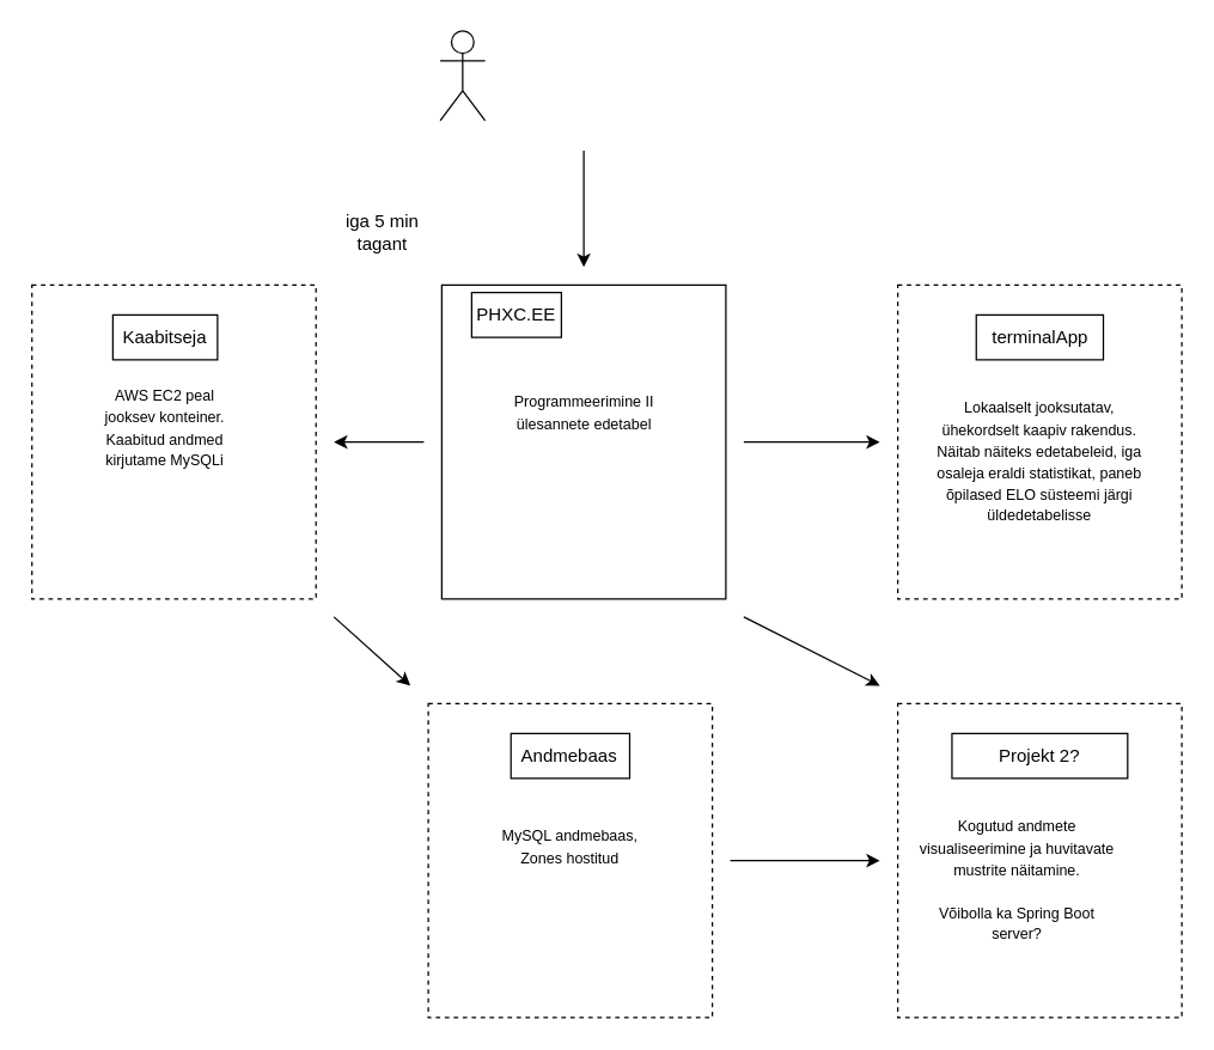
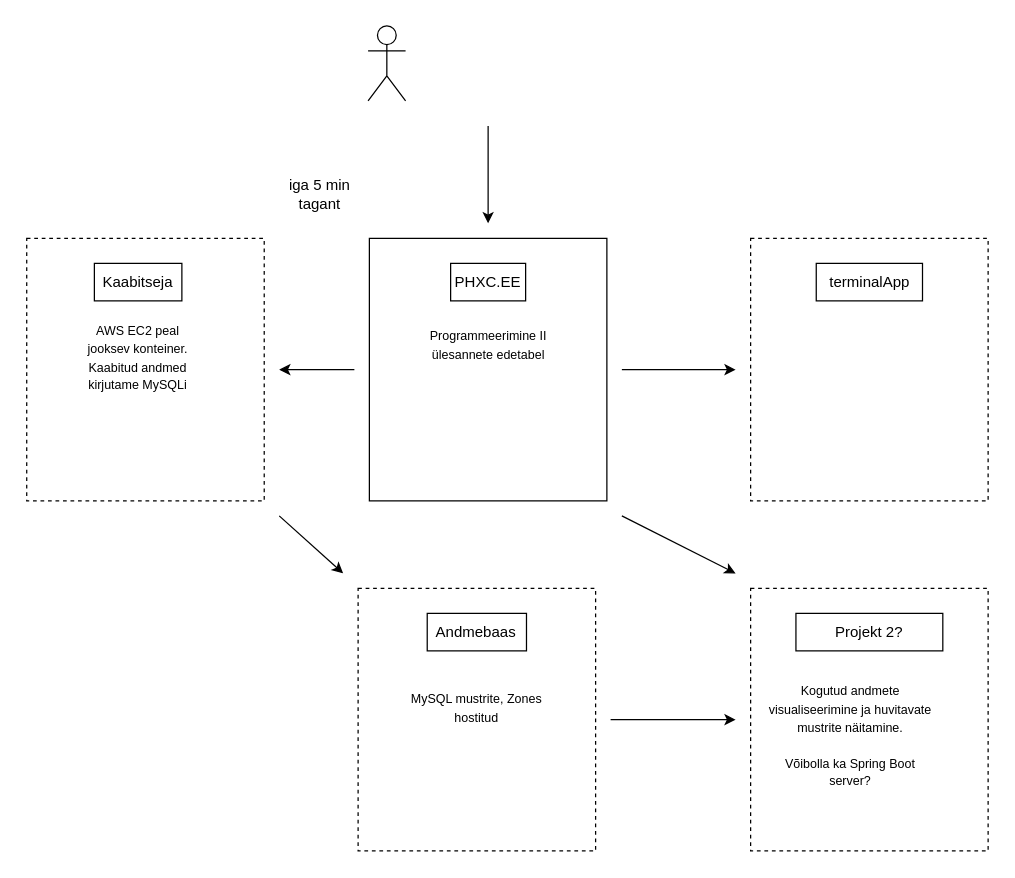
- <mxCell id="10" value="PHXC.EE" style="text;strokeColor=default;align=center;fillColor=none;html=1;verticalAlign=middle;whiteSpace=wrap;rounded=0;perimeterSpacing=12;" vertex="1" parent="1"><mxGeometry x="315" y="195" width="60" height="30" as="geometry" /></mxCell>
+ <mxCell id="10" value="PHXC.EE" style="text;strokeColor=default;align=center;fillColor=none;html=1;verticalAlign=middle;whiteSpace=wrap;rounded=0;perimeterSpacing=12;" vertex="1" parent="1"><mxGeometry x="360" y="210" width="60" height="30" as="geometry" /></mxCell>
- <mxCell id="22" value="&lt;font style=&quot;font-size: 10px;&quot;&gt;Lokaalselt jooksutatav, ühekordselt kaapiv rakendus. Näitab näiteks edetabeleid, iga osaleja eraldi statistikat, paneb õpilased ELO süsteemi järgi üldedetabelisse&lt;br&gt;&lt;/font&gt;" style="text;strokeColor=none;align=center;fillColor=none;html=1;verticalAlign=middle;whiteSpace=wrap;rounded=0;dashed=1;strokeWidth=1;" vertex="1" parent="1"><mxGeometry x="625" y="255" width="140" height="105" as="geometry" /></mxCell>
- <mxCell id="18" value="&lt;font style=&quot;font-size: 10px;&quot;&gt;MySQL andmebaas, Zones hostitud&lt;br&gt;&lt;/font&gt;" style="text;strokeColor=none;align=center;fillColor=none;html=1;verticalAlign=middle;whiteSpace=wrap;rounded=0;dashed=1;strokeWidth=1;" vertex="1" parent="1"><mxGeometry x="323.97" y="550" width="114.02" height="30" as="geometry" /></mxCell>
+ <mxCell id="18" value="&lt;font style=&quot;font-size: 10px;&quot;&gt;MySQL mustrite, Zones hostitud&lt;br&gt;&lt;/font&gt;" style="text;strokeColor=none;align=center;fillColor=none;html=1;verticalAlign=middle;whiteSpace=wrap;rounded=0;dashed=1;strokeWidth=1;" vertex="1" parent="1"><mxGeometry x="323.97" y="550" width="114.02" height="30" as="geometry" /></mxCell>
